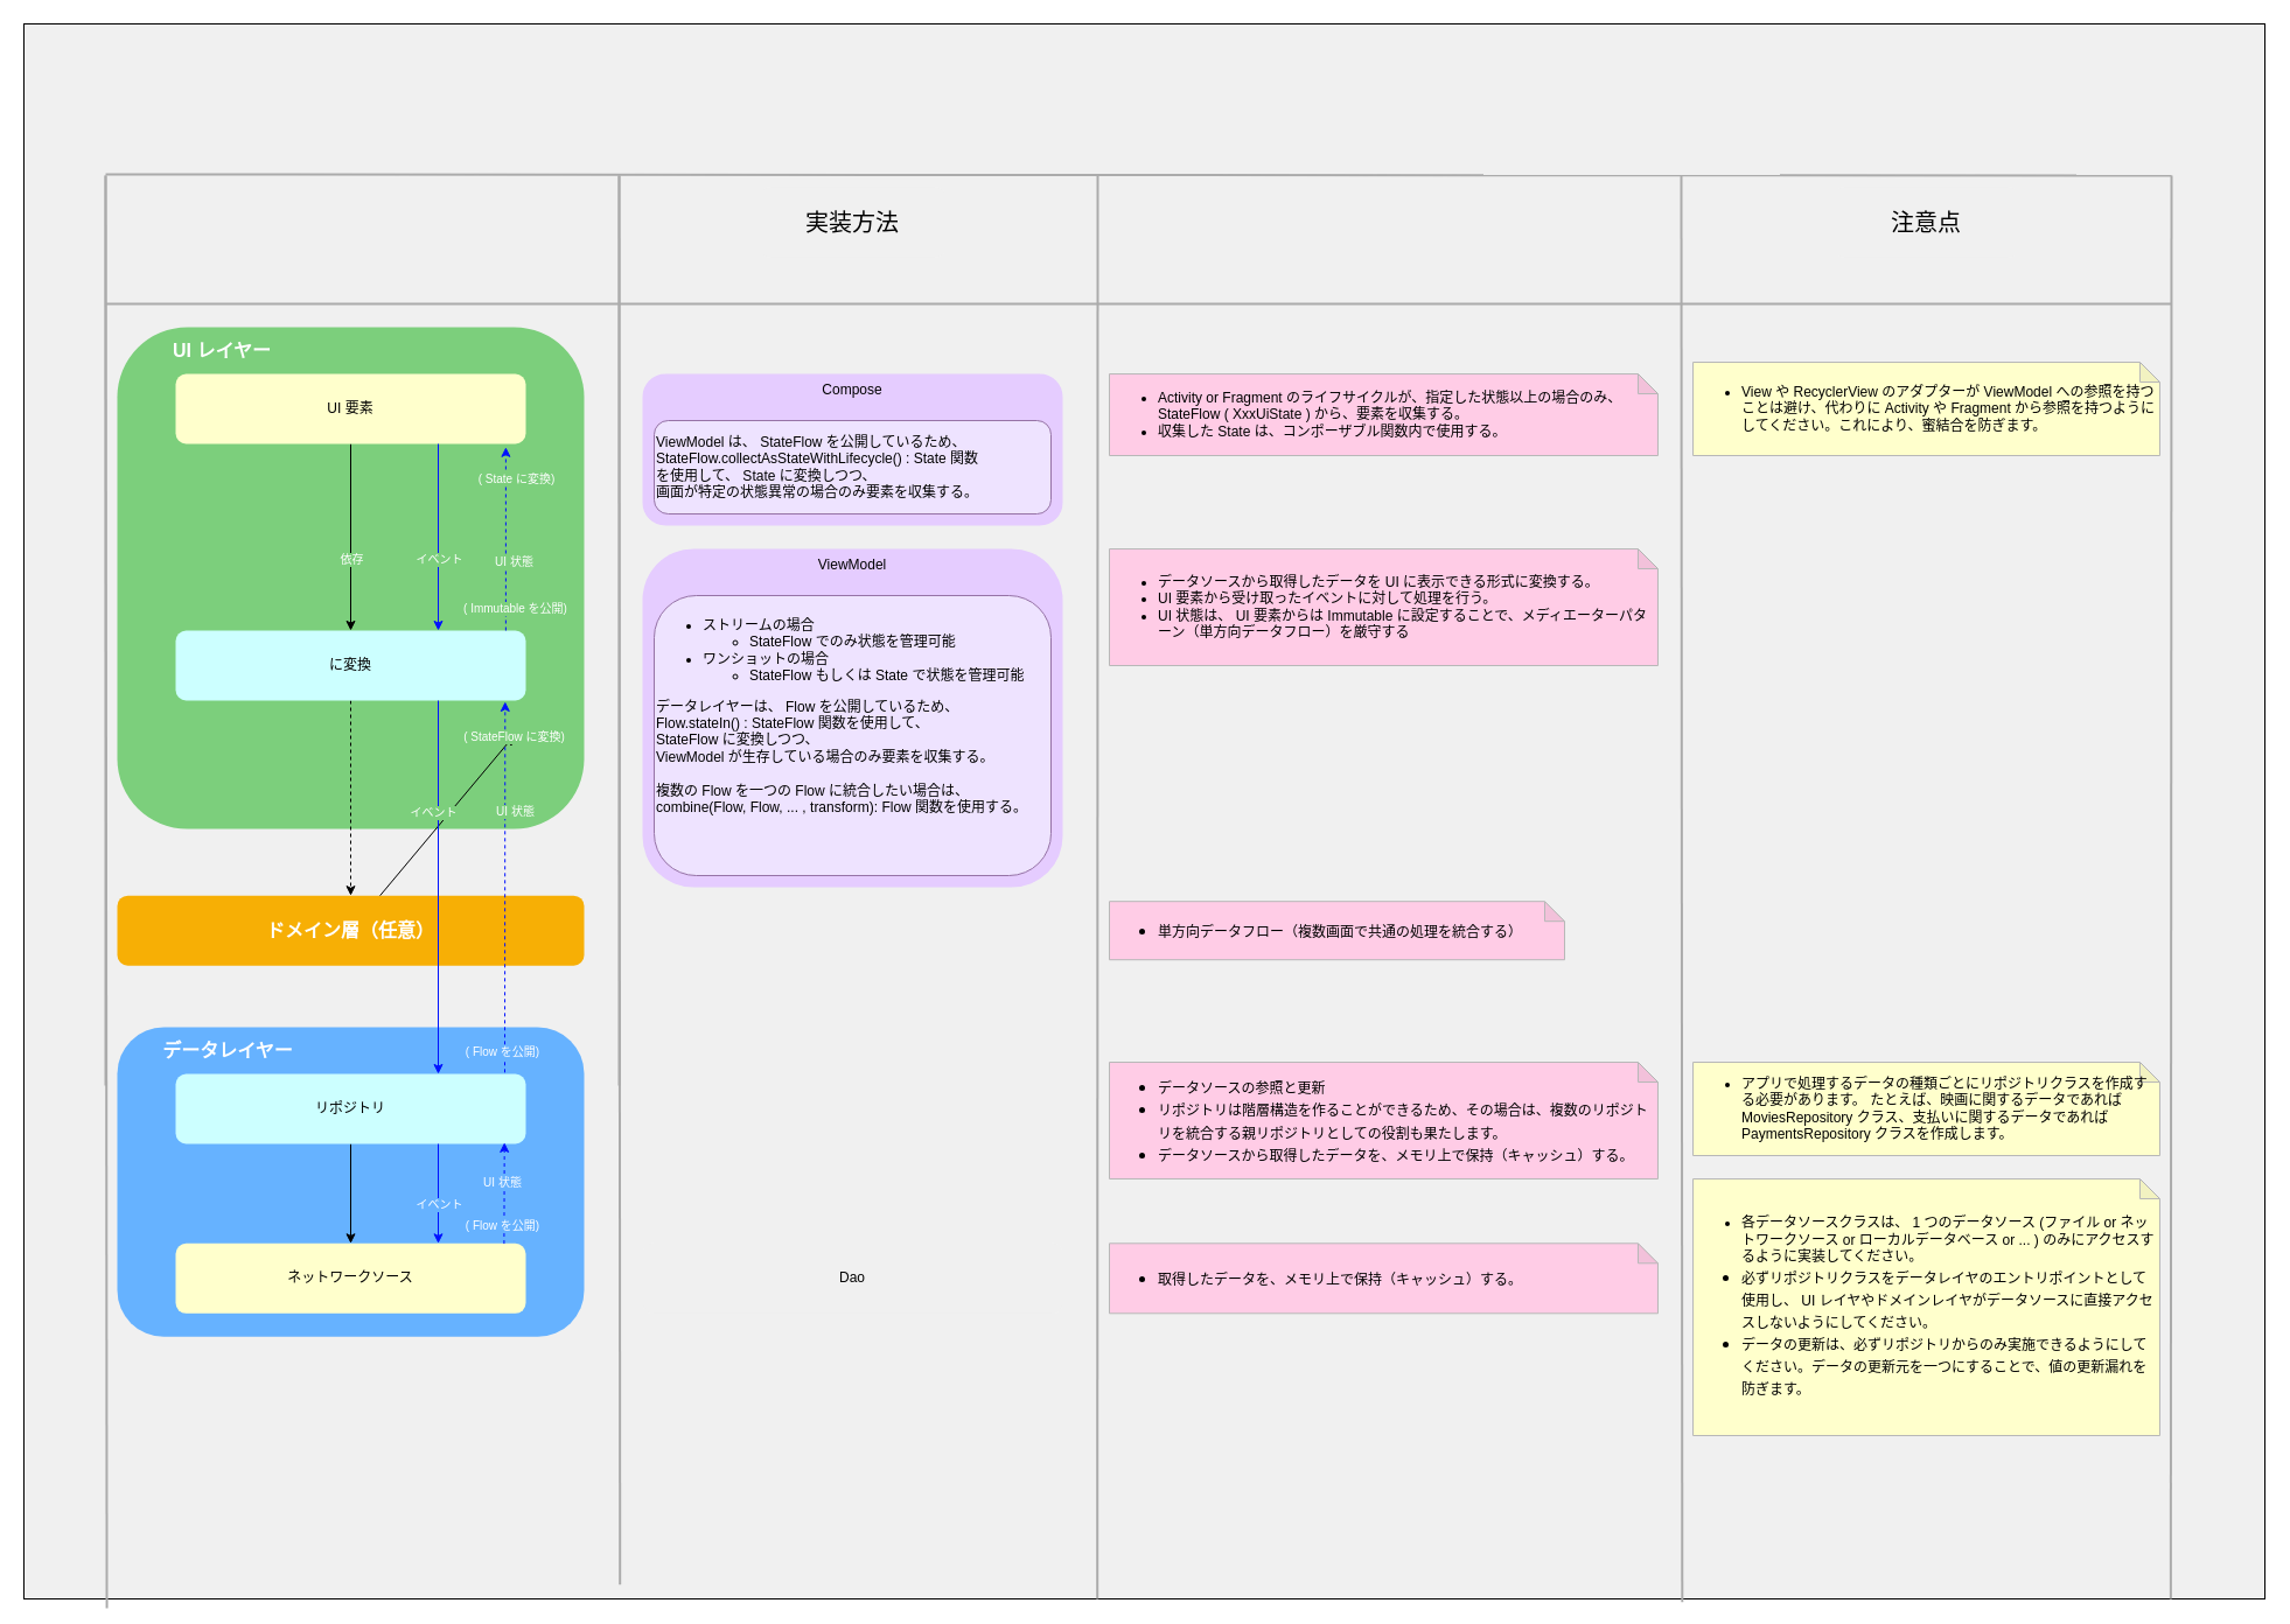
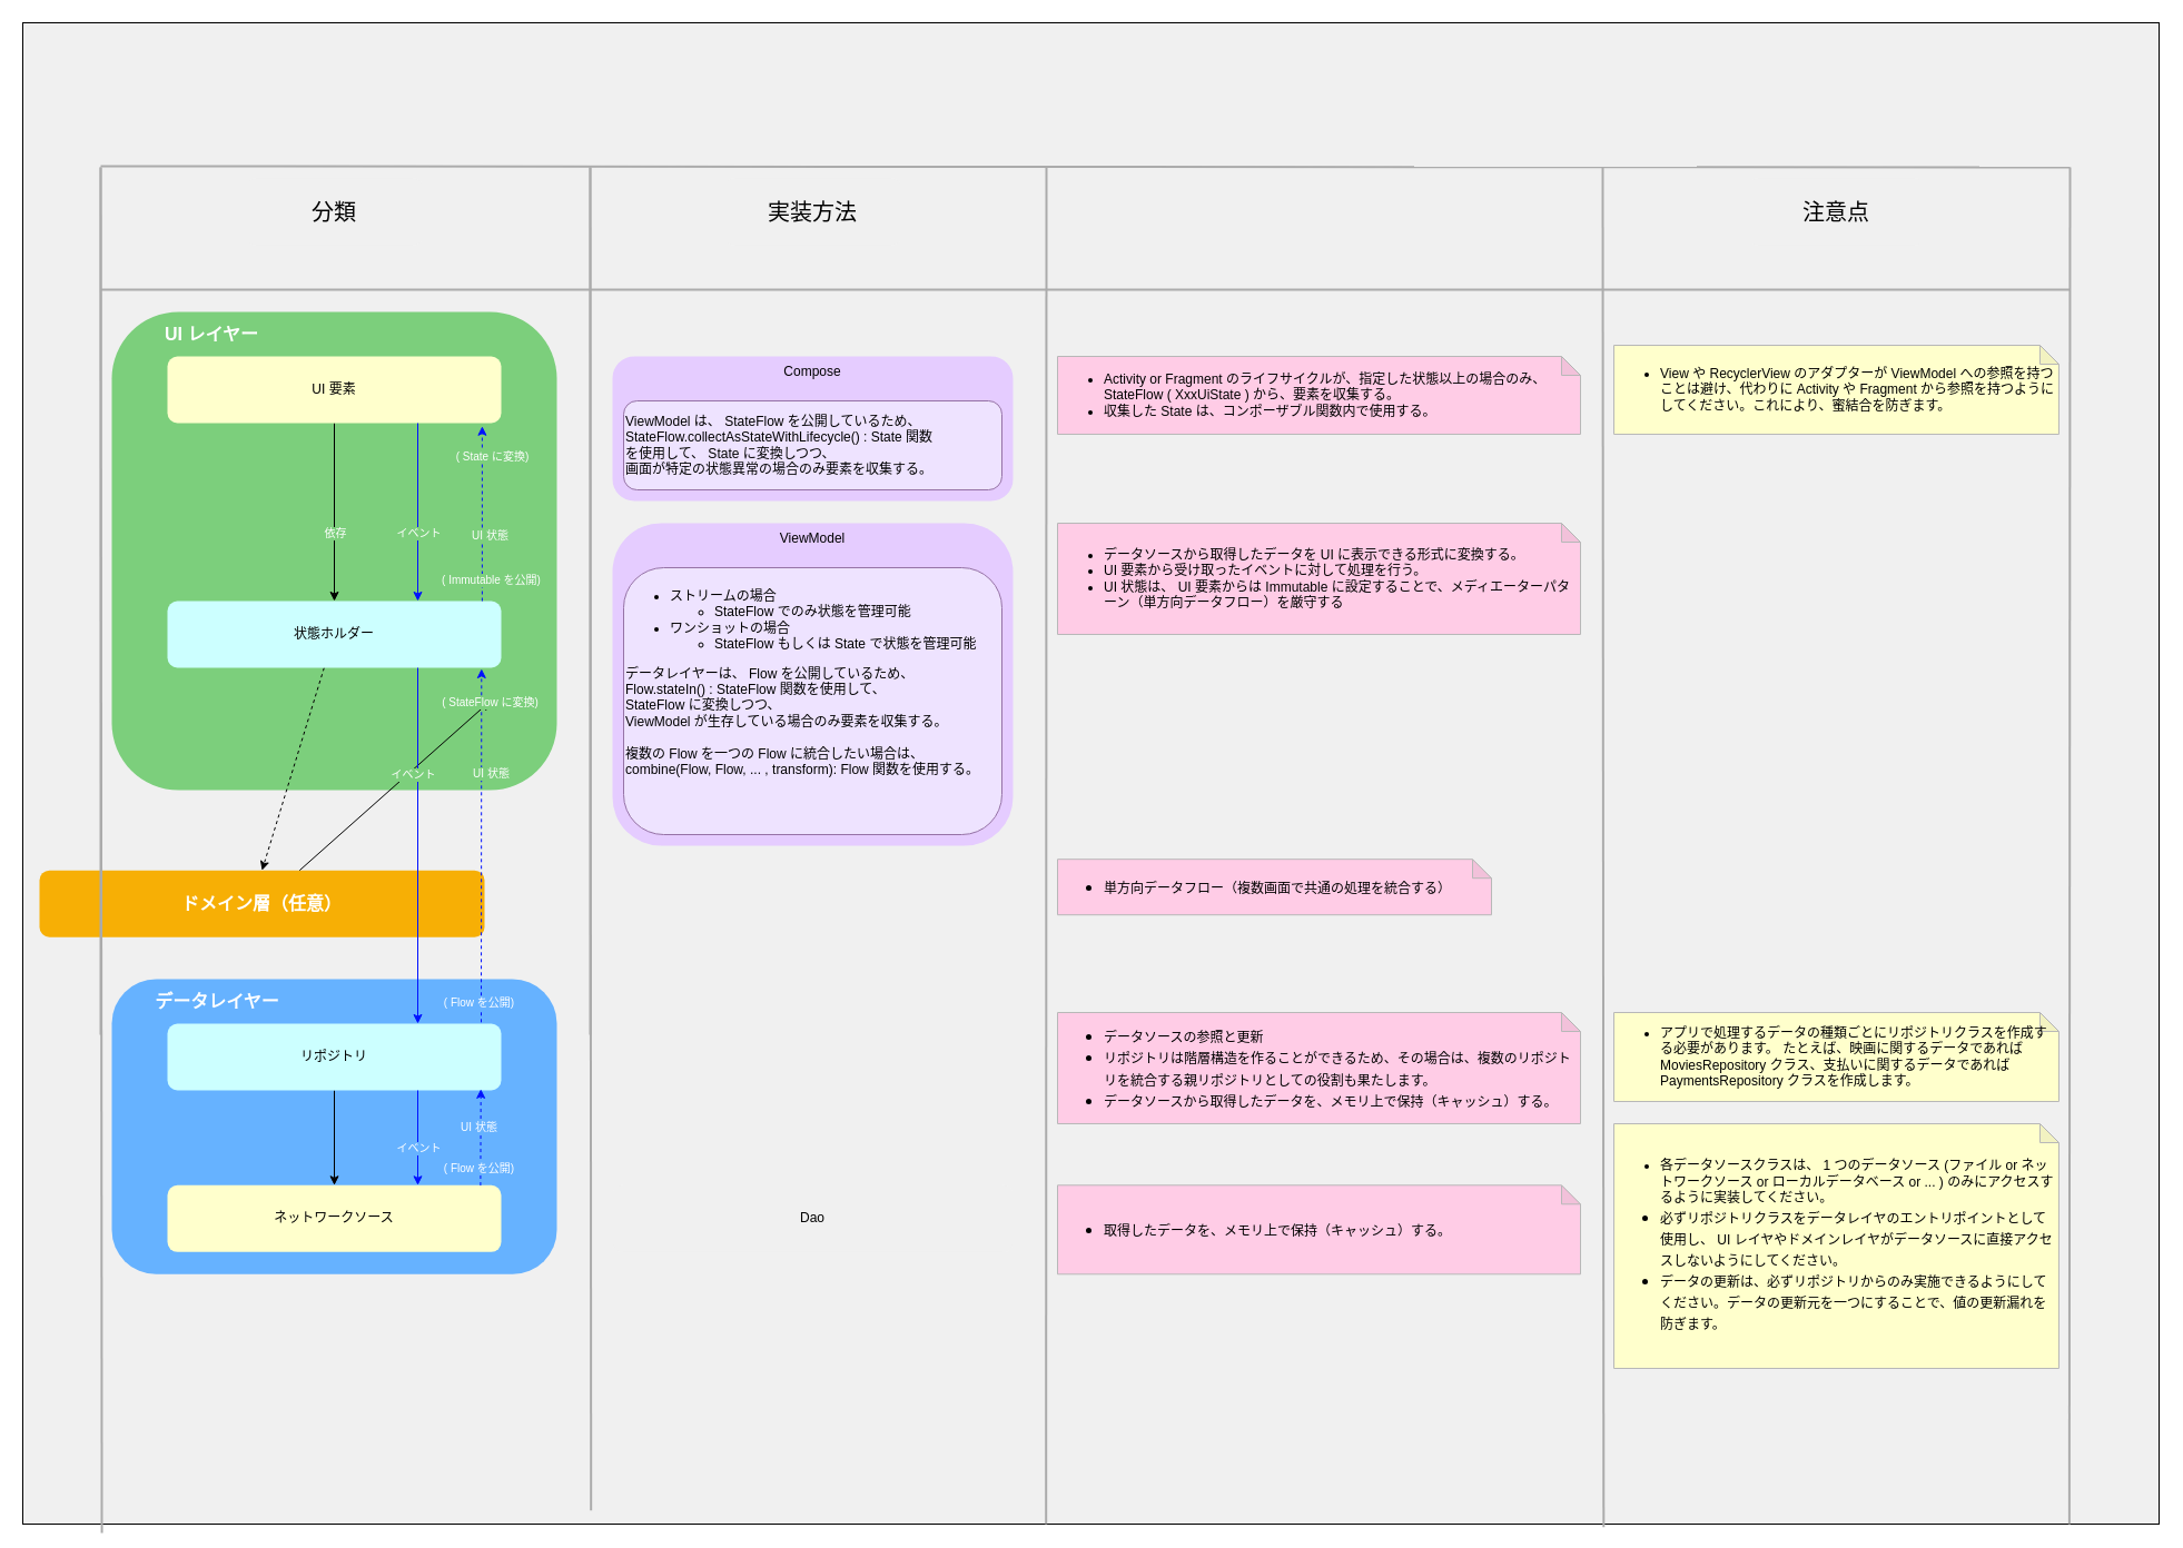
+ <mxCell id="23" value="&lt;font style=&quot;font-size: 20px;&quot;&gt;分類&lt;/font&gt;" style="rounded=1;whiteSpace=wrap;html=1;fillColor=#f0f0f0;strokeColor=none;" parent="1" vertex="1"><mxGeometry x="220" y="160" width="160" height="60" as="geometry" /></mxCell>
- <mxCell id="8" value="に変換" style="rounded=1;whiteSpace=wrap;html=1;strokeColor=none;fillColor=#CCFFFF;" parent="1" vertex="1"><mxGeometry x="150" y="540" width="300" height="60" as="geometry" /></mxCell>
+ <mxCell id="8" value="状態ホルダー" style="rounded=1;whiteSpace=wrap;html=1;strokeColor=none;fillColor=#CCFFFF;" parent="1" vertex="1"><mxGeometry x="150" y="540" width="300" height="60" as="geometry" /></mxCell>
- <mxCell id="9" value="&lt;div style=&quot;&quot;&gt;&lt;font size=&quot;1&quot; color=&quot;#ffffff&quot;&gt;&lt;b style=&quot;font-size: 16px;&quot;&gt;ドメイン層（任意）&lt;/b&gt;&lt;/font&gt;&lt;/div&gt;" style="rounded=1;whiteSpace=wrap;html=1;align=center;strokeColor=none;fillColor=#F7AF05;" parent="1" vertex="1"><mxGeometry x="100" y="767.2" width="400" height="60" as="geometry" /></mxCell>
+ <mxCell id="9" value="&lt;div style=&quot;&quot;&gt;&lt;font size=&quot;1&quot; color=&quot;#ffffff&quot;&gt;&lt;b style=&quot;font-size: 16px;&quot;&gt;ドメイン層（任意）&lt;/b&gt;&lt;/font&gt;&lt;/div&gt;" style="rounded=1;whiteSpace=wrap;html=1;align=center;strokeColor=none;fillColor=#F7AF05;" parent="1" vertex="1"><mxGeometry x="35" y="782.2" width="400" height="60" as="geometry" /></mxCell>
- <mxCell id="46" value="&lt;ul&gt;&lt;li&gt;&lt;span style=&quot;font-size: 12px; background-color: initial;&quot;&gt;取得したデータを、メモリ上で保持（キャッシュ）する。&lt;/span&gt;&lt;br&gt;&lt;/li&gt;&lt;/ul&gt;" style="shape=note;whiteSpace=wrap;html=1;backgroundOutline=1;darkOpacity=0.05;fontSize=16;fontColor=#000000;fillColor=#FFCCE6;direction=east;size=17;strokeWidth=1;strokeColor=#B8B8B8;align=left;" parent="1" vertex="1"><mxGeometry x="950" y="1065.3" width="470" height="60" as="geometry" /></mxCell>
+ <mxCell id="46" value="&lt;ul&gt;&lt;li&gt;&lt;span style=&quot;font-size: 12px; background-color: initial;&quot;&gt;取得したデータを、メモリ上で保持（キャッシュ）する。&lt;/span&gt;&lt;br&gt;&lt;/li&gt;&lt;/ul&gt;" style="shape=note;whiteSpace=wrap;html=1;backgroundOutline=1;darkOpacity=0.05;fontSize=16;fontColor=#000000;fillColor=#FFCCE6;direction=east;size=17;strokeWidth=1;strokeColor=#B8B8B8;align=left;" parent="1" vertex="1"><mxGeometry x="950" y="1065.3" width="470" height="80" as="geometry" /></mxCell>
